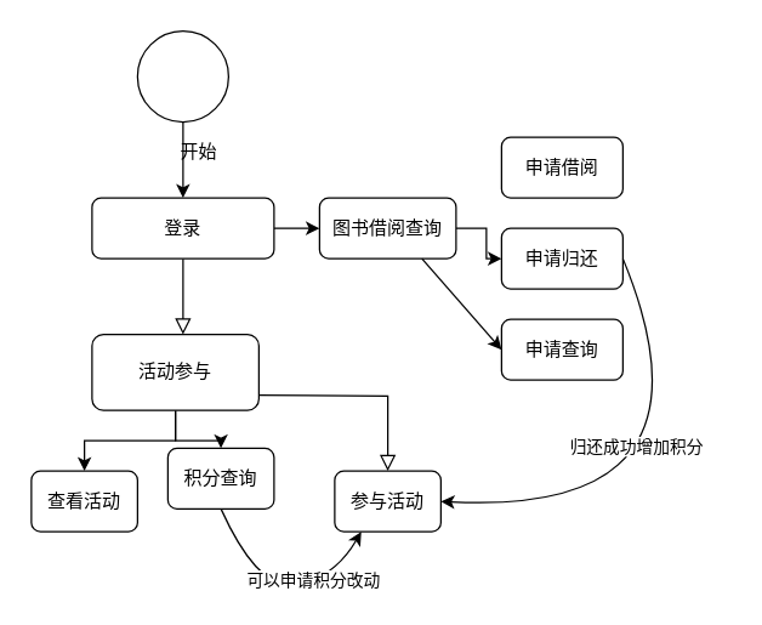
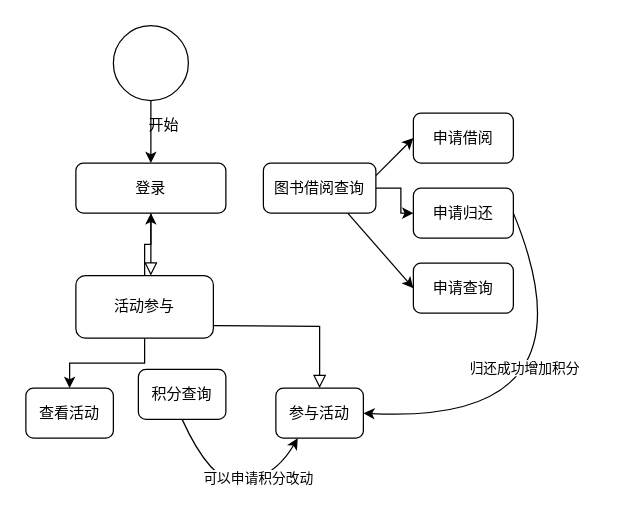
+ <mxCell id="19" value="" style="endArrow=classic;html=1;exitX=1;exitY=0.25;exitDx=0;exitDy=0;entryX=0;entryY=0.5;entryDx=0;entryDy=0;" edge="1" parent="1" source="8" target="15"><mxGeometry width="50" height="50" relative="1" as="geometry"><mxPoint x="200" y="230" as="sourcePoint" /><mxPoint x="250" y="180" as="targetPoint" /></mxGeometry></mxCell>
- <mxCell id="3" value="" style="edgeStyle=orthogonalEdgeStyle;rounded=0;orthogonalLoop=1;jettySize=auto;html=1;" edge="1" parent="1" source="4" target="8"><mxGeometry relative="1" as="geometry" /></mxCell>
- <mxCell id="13" value="" style="edgeStyle=orthogonalEdgeStyle;rounded=0;orthogonalLoop=1;jettySize=auto;html=1;" edge="1" parent="1" source="14" target="23"><mxGeometry relative="1" as="geometry" /></mxCell>
+ <mxCell id="13" value="" style="edgeStyle=orthogonalEdgeStyle;rounded=0;orthogonalLoop=1;jettySize=auto;html=1;" edge="1" parent="1" source="14" target="4"><mxGeometry relative="1" as="geometry" /></mxCell>
